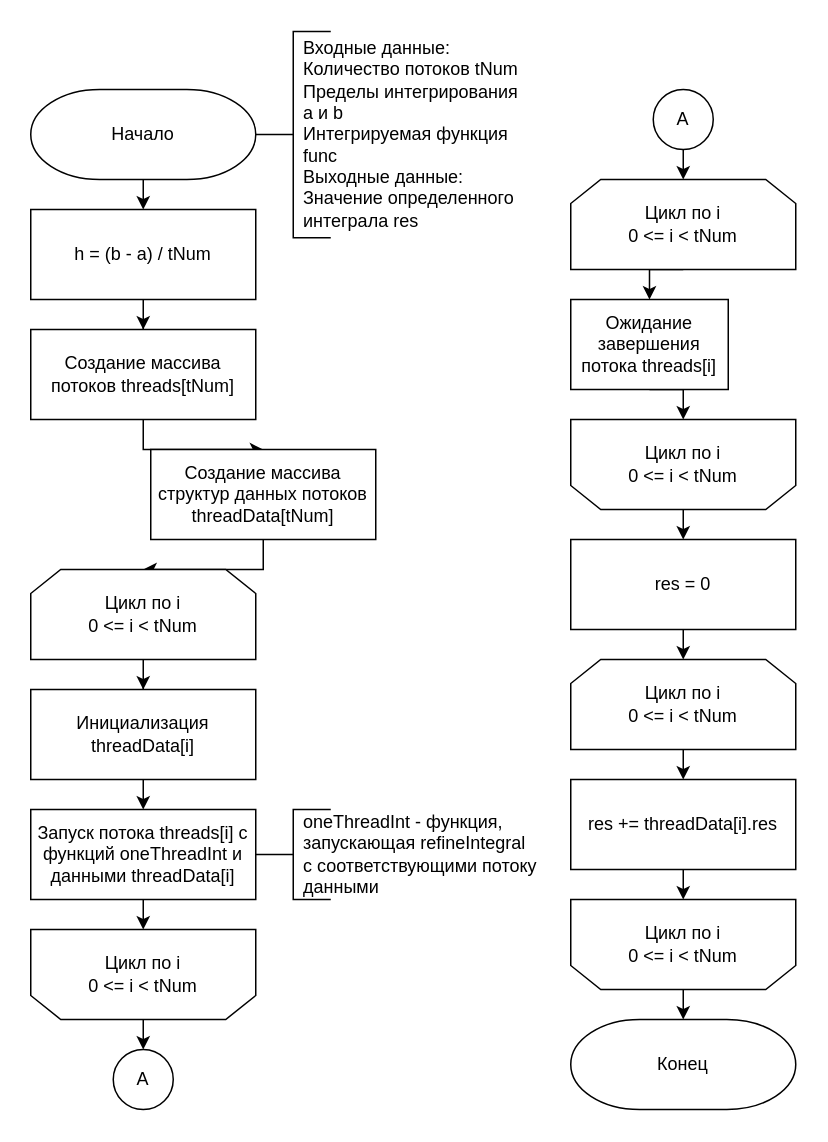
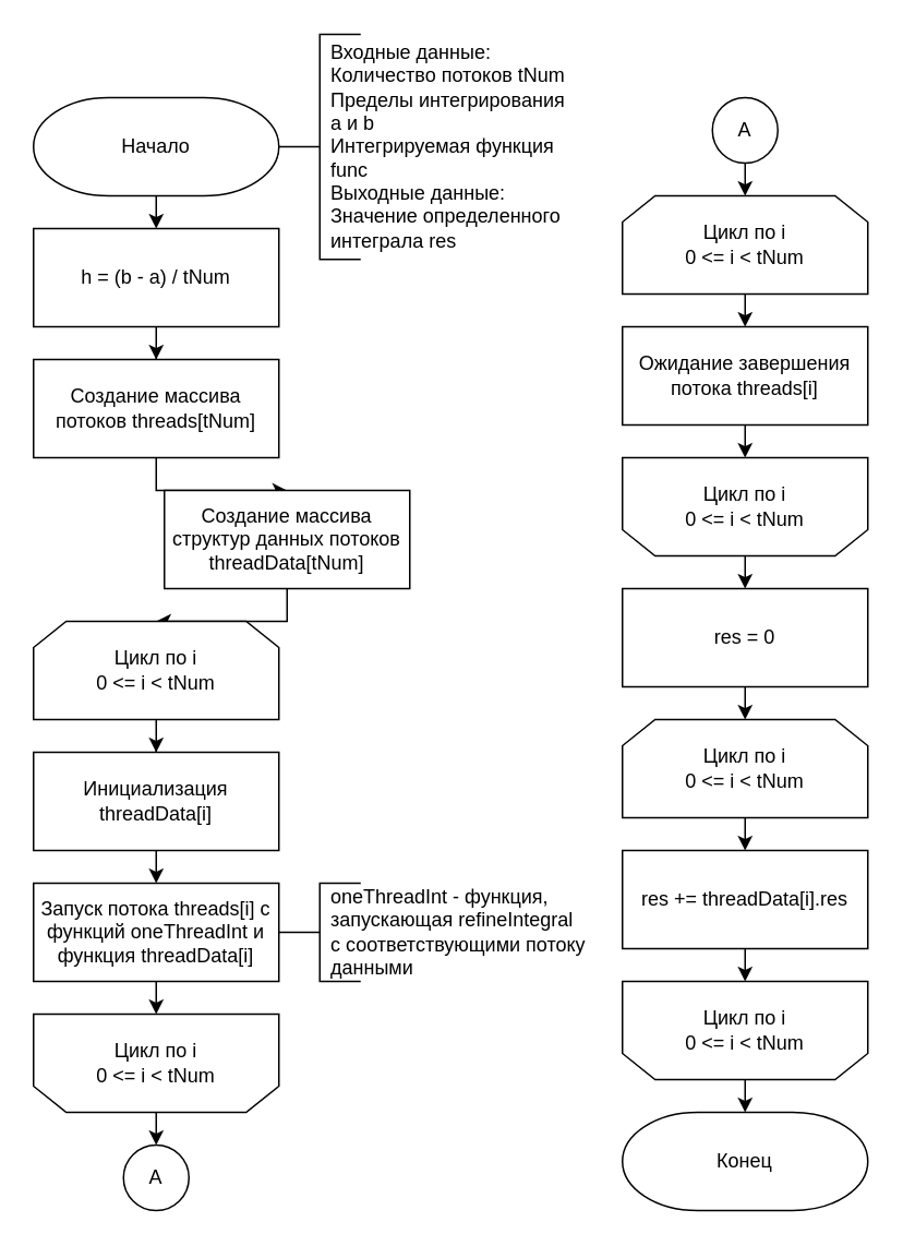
- <mxCell id="26" value="Ожидание завершения потока threads[i]" style="rounded=0;whiteSpace=wrap;html=1;" vertex="1" parent="1"><mxGeometry x="380" y="199" width="105" height="60" as="geometry" /></mxCell>
+ <mxCell id="26" value="Ожидание завершения потока threads[i]" style="rounded=0;whiteSpace=wrap;html=1;" vertex="1" parent="1"><mxGeometry x="380" y="199" width="150" height="60" as="geometry" /></mxCell>
- <mxCell id="20" value="Запуск потока threads[i] с функций oneThreadInt и данными threadData[i]" style="rounded=0;whiteSpace=wrap;html=1;" vertex="1" parent="1"><mxGeometry x="20" y="539" width="150" height="60" as="geometry" /></mxCell>
+ <mxCell id="20" value="Запуск потока threads[i] с функций oneThreadInt и функция threadData[i]" style="rounded=0;whiteSpace=wrap;html=1;" vertex="1" parent="1"><mxGeometry x="20" y="539" width="150" height="60" as="geometry" /></mxCell>
